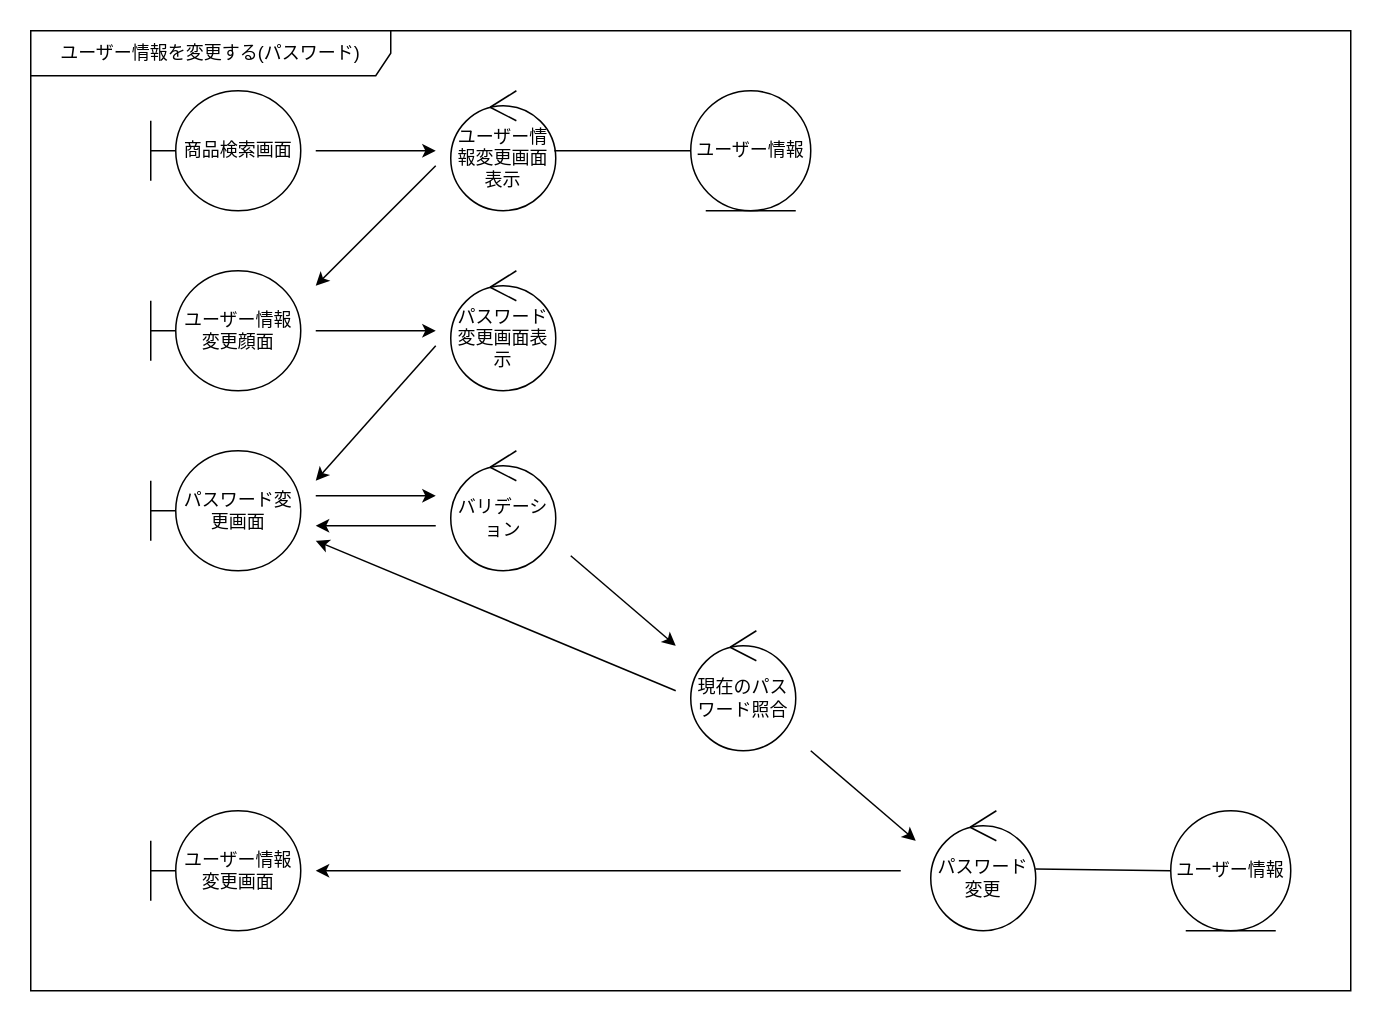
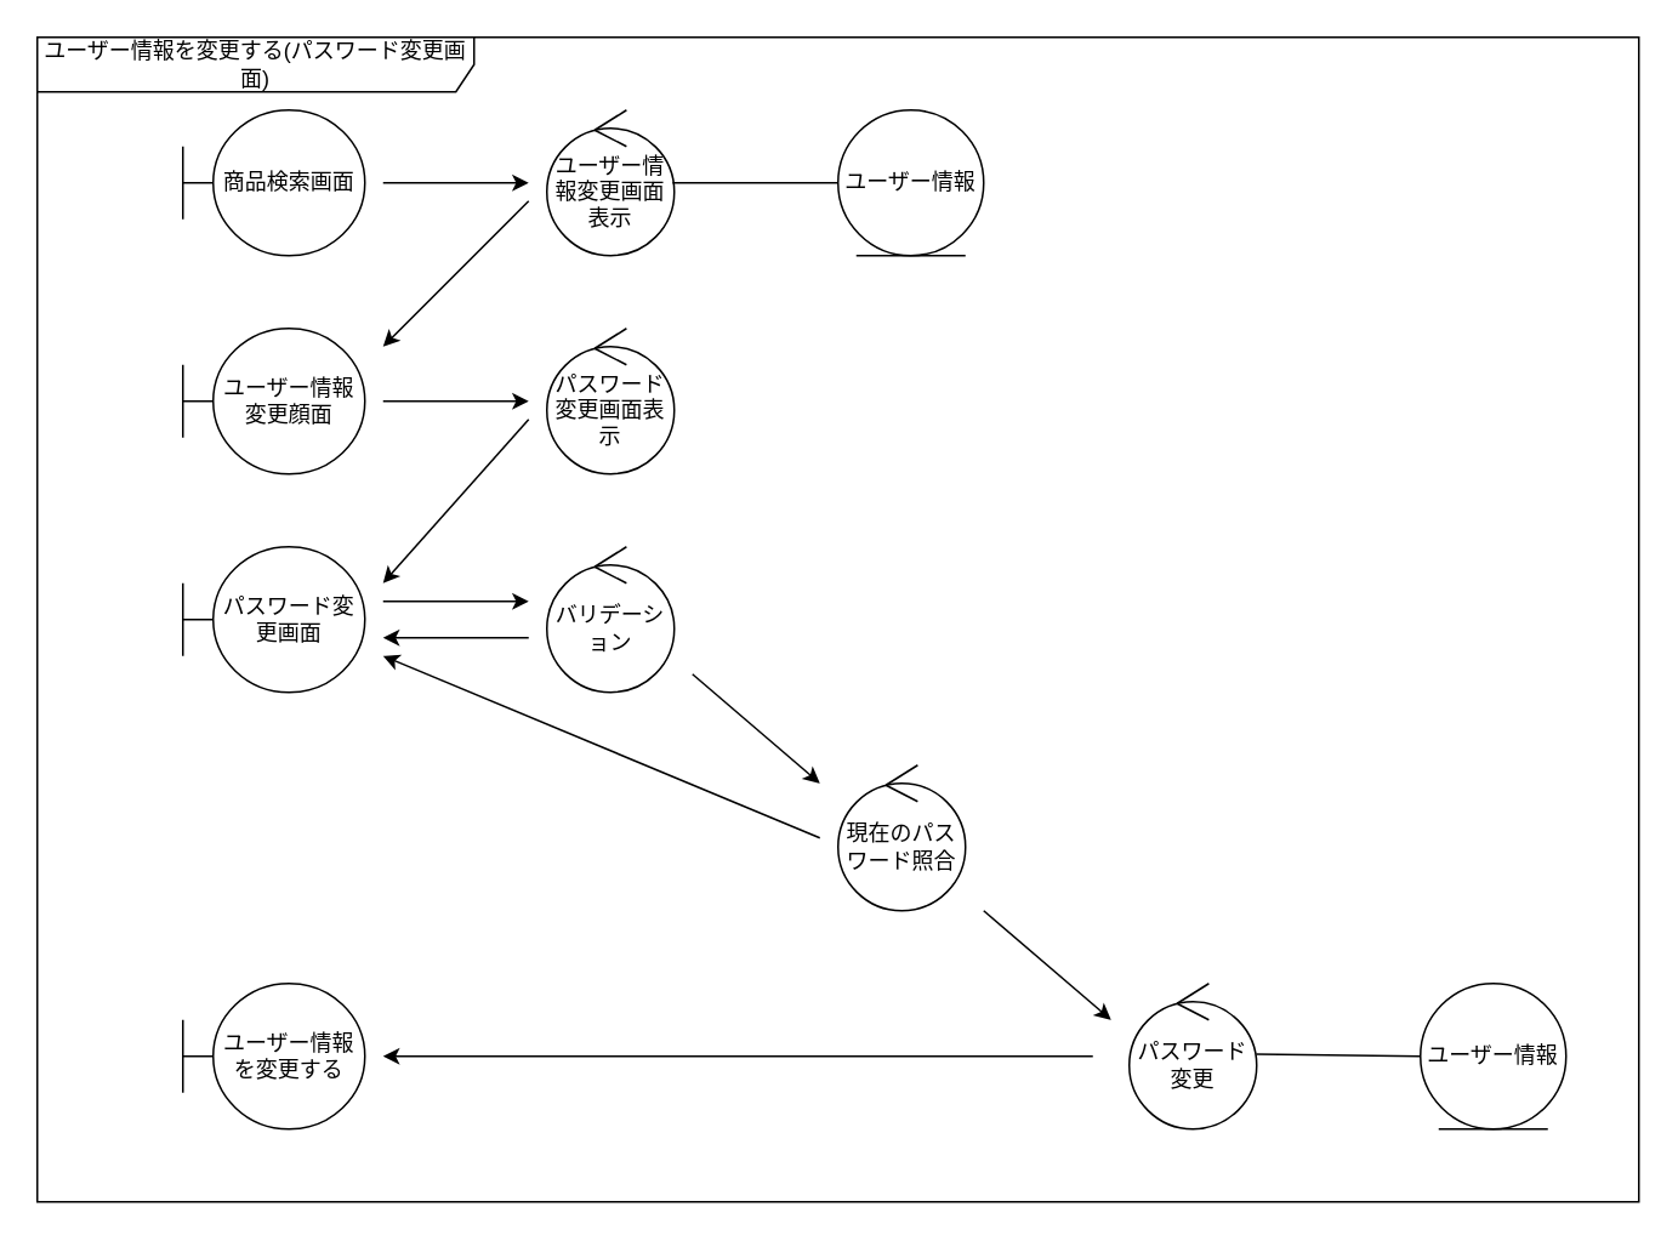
- <mxCell id="2" value="ユーザー情報を変更する(パスワード)" style="shape=umlFrame;whiteSpace=wrap;html=1;width=240;height=30;" parent="1" vertex="1"><mxGeometry x="20" y="20" width="880" height="640" as="geometry" /></mxCell>
+ <mxCell id="2" value="ユーザー情報を変更する(パスワード変更画面)" style="shape=umlFrame;whiteSpace=wrap;html=1;width=240;height=30;" parent="1" vertex="1"><mxGeometry x="20" y="20" width="880" height="640" as="geometry" /></mxCell>
- <mxCell id="11" value="ユーザー情報変更画面" style="shape=umlBoundary;whiteSpace=wrap;html=1;" parent="1" vertex="1"><mxGeometry x="100" y="540" width="100" height="80" as="geometry" /></mxCell>
+ <mxCell id="11" value="ユーザー情報を変更する" style="shape=umlBoundary;whiteSpace=wrap;html=1;" parent="1" vertex="1"><mxGeometry x="100" y="540" width="100" height="80" as="geometry" /></mxCell>
